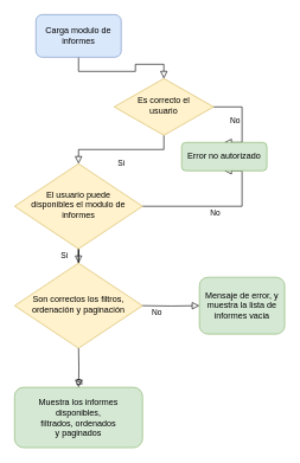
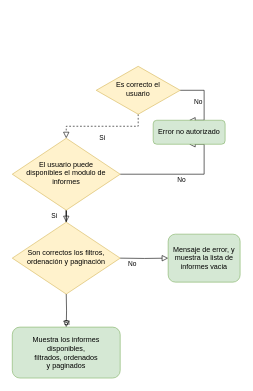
- <mxCell id="3" value="Carga modulo de informes" style="rounded=1;whiteSpace=wrap;html=1;fontSize=12;glass=0;strokeWidth=1;shadow=0;fillColor=#dae8fc;strokeColor=#6c8ebf;" parent="1" vertex="1"><mxGeometry x="50" y="20" width="120" height="60" as="geometry" /></mxCell>
- <mxCell id="2" value="" style="rounded=0;html=1;jettySize=auto;orthogonalLoop=1;fontSize=11;endArrow=block;endFill=0;endSize=8;strokeWidth=1;shadow=0;labelBackgroundColor=none;edgeStyle=orthogonalEdgeStyle;" parent="1" source="3" target="6" edge="1"><mxGeometry relative="1" as="geometry" /></mxCell>
- <mxCell id="4" value="Si" style="rounded=0;html=1;jettySize=auto;orthogonalLoop=1;fontSize=11;endArrow=block;endFill=0;endSize=8;strokeWidth=1;shadow=0;labelBackgroundColor=none;edgeStyle=orthogonalEdgeStyle;" parent="1" source="6" target="9" edge="1"><mxGeometry y="20" relative="1" as="geometry"><mxPoint as="offset" /></mxGeometry></mxCell>
+ <mxCell id="4" value="Si" style="rounded=0;html=1;jettySize=auto;orthogonalLoop=1;fontSize=11;endArrow=block;endFill=0;endSize=8;strokeWidth=1;shadow=0;labelBackgroundColor=none;edgeStyle=orthogonalEdgeStyle;dashed=1;" parent="1" source="6" target="9" edge="1"><mxGeometry y="20" relative="1" as="geometry"><mxPoint as="offset" /></mxGeometry></mxCell>
